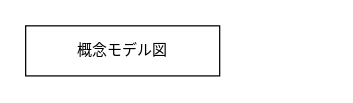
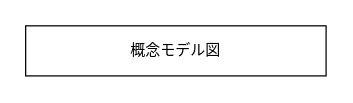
- <mxCell id="2" value="概念モデル図" style="rounded=0;whiteSpace=wrap;html=1;" vertex="1" parent="1"><mxGeometry x="20" y="20" width="155" height="40" as="geometry" /></mxCell>
+ <mxCell id="2" value="概念モデル図" style="rounded=0;whiteSpace=wrap;html=1;" vertex="1" parent="1"><mxGeometry x="20" y="20" width="240" height="40" as="geometry" /></mxCell>
